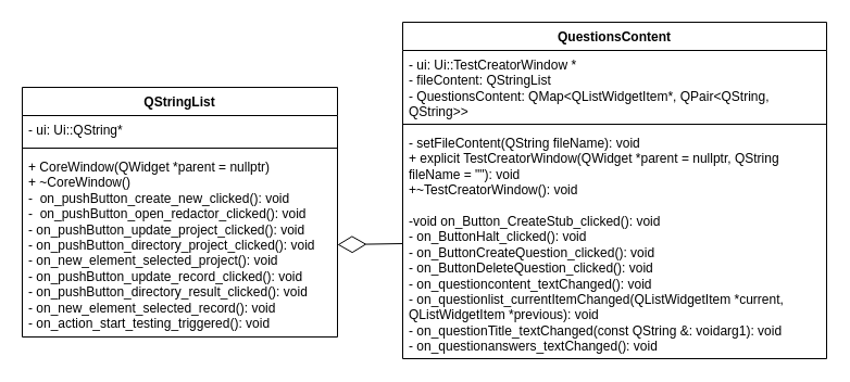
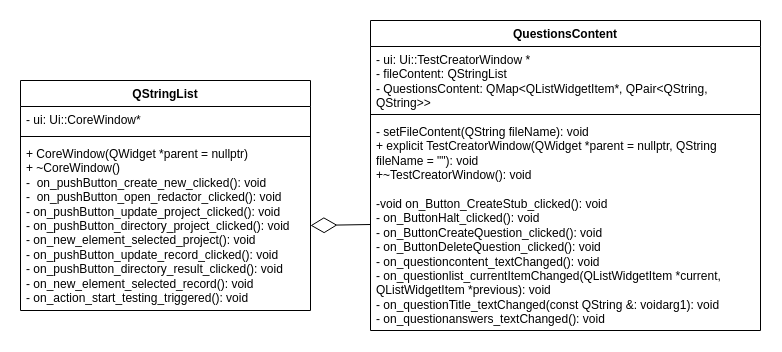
- <mxCell id="3" value="- ui: Ui::QString*" style="text;strokeColor=none;fillColor=none;align=left;verticalAlign=top;spacingLeft=4;spacingRight=4;overflow=hidden;rotatable=0;points=[[0,0.5],[1,0.5]];portConstraint=eastwest;whiteSpace=wrap;html=1;" vertex="1" parent="2"><mxGeometry y="26" width="290" height="26" as="geometry" /></mxCell>
+ <mxCell id="3" value="- ui: Ui::CoreWindow*" style="text;strokeColor=none;fillColor=none;align=left;verticalAlign=top;spacingLeft=4;spacingRight=4;overflow=hidden;rotatable=0;points=[[0,0.5],[1,0.5]];portConstraint=eastwest;whiteSpace=wrap;html=1;" vertex="1" parent="2"><mxGeometry y="26" width="290" height="26" as="geometry" /></mxCell>
